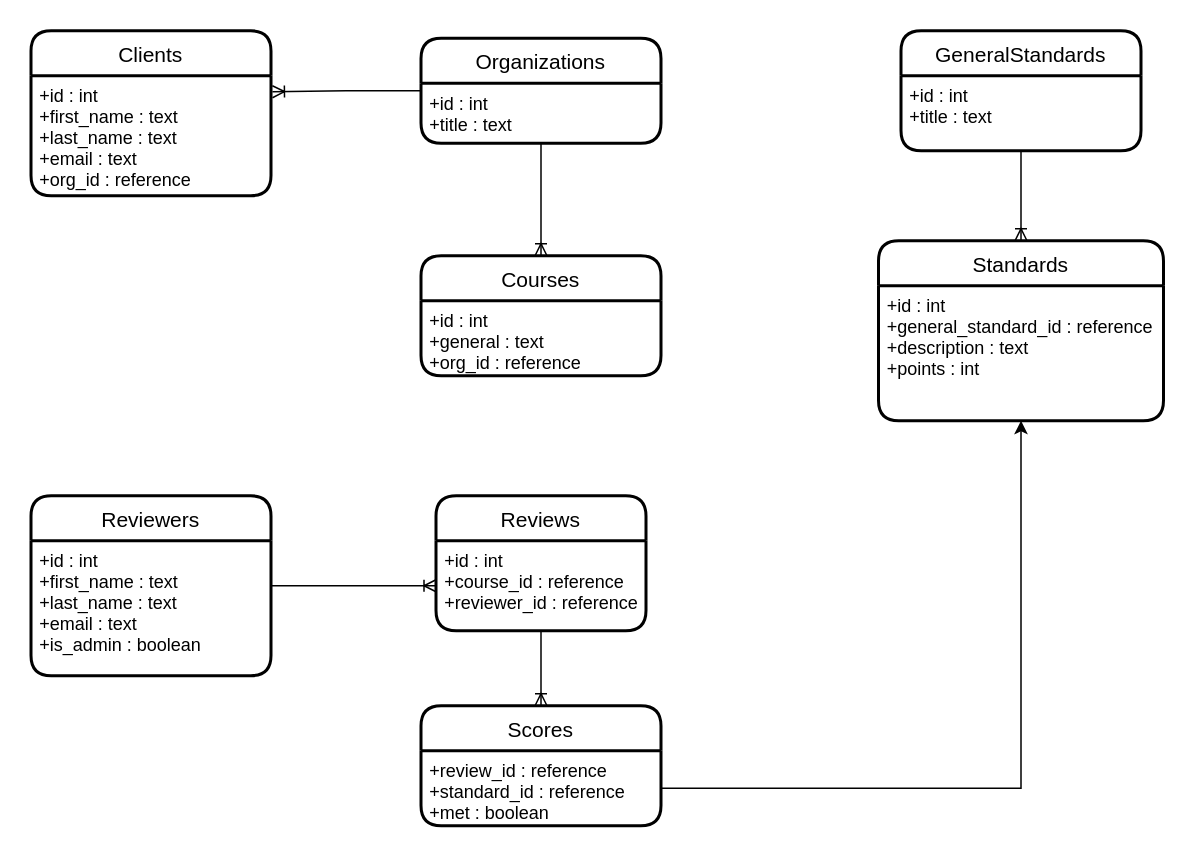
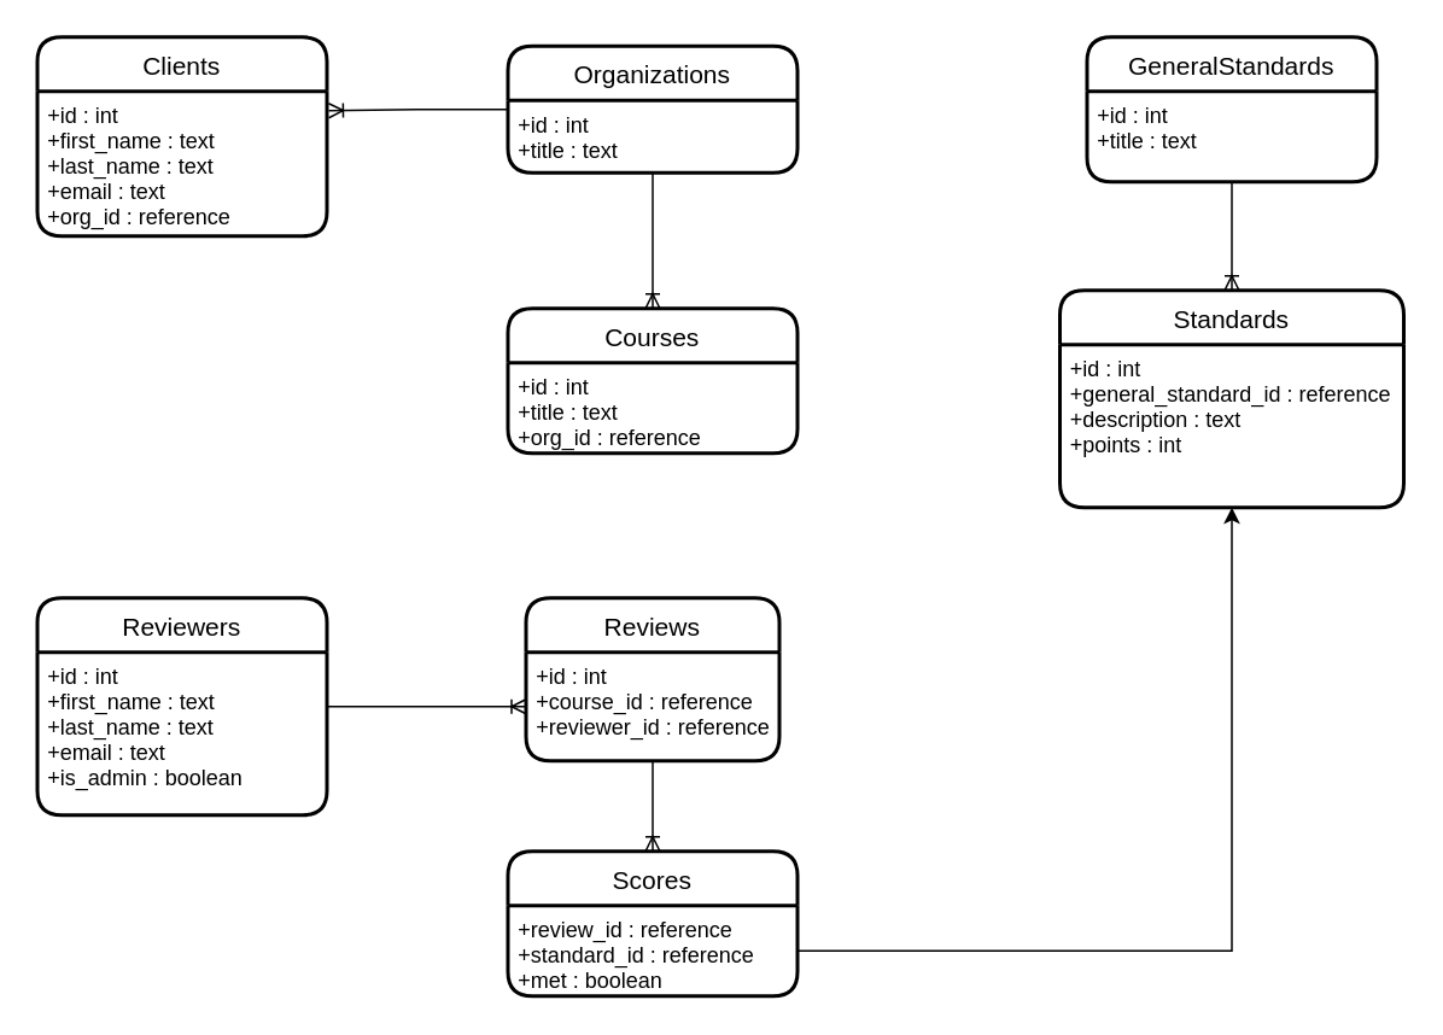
- <mxCell id="8" value="+id : int&#10;+general : text&#10;+org_id : reference&#10;&#10;" style="align=left;strokeColor=none;fillColor=none;spacingLeft=4;fontSize=12;verticalAlign=top;resizable=0;rotatable=0;part=1;" parent="7" vertex="1"><mxGeometry y="30" width="160" height="50" as="geometry" /></mxCell>
+ <mxCell id="8" value="+id : int&#10;+title : text&#10;+org_id : reference&#10;&#10;" style="align=left;strokeColor=none;fillColor=none;spacingLeft=4;fontSize=12;verticalAlign=top;resizable=0;rotatable=0;part=1;" parent="7" vertex="1"><mxGeometry y="30" width="160" height="50" as="geometry" /></mxCell>
